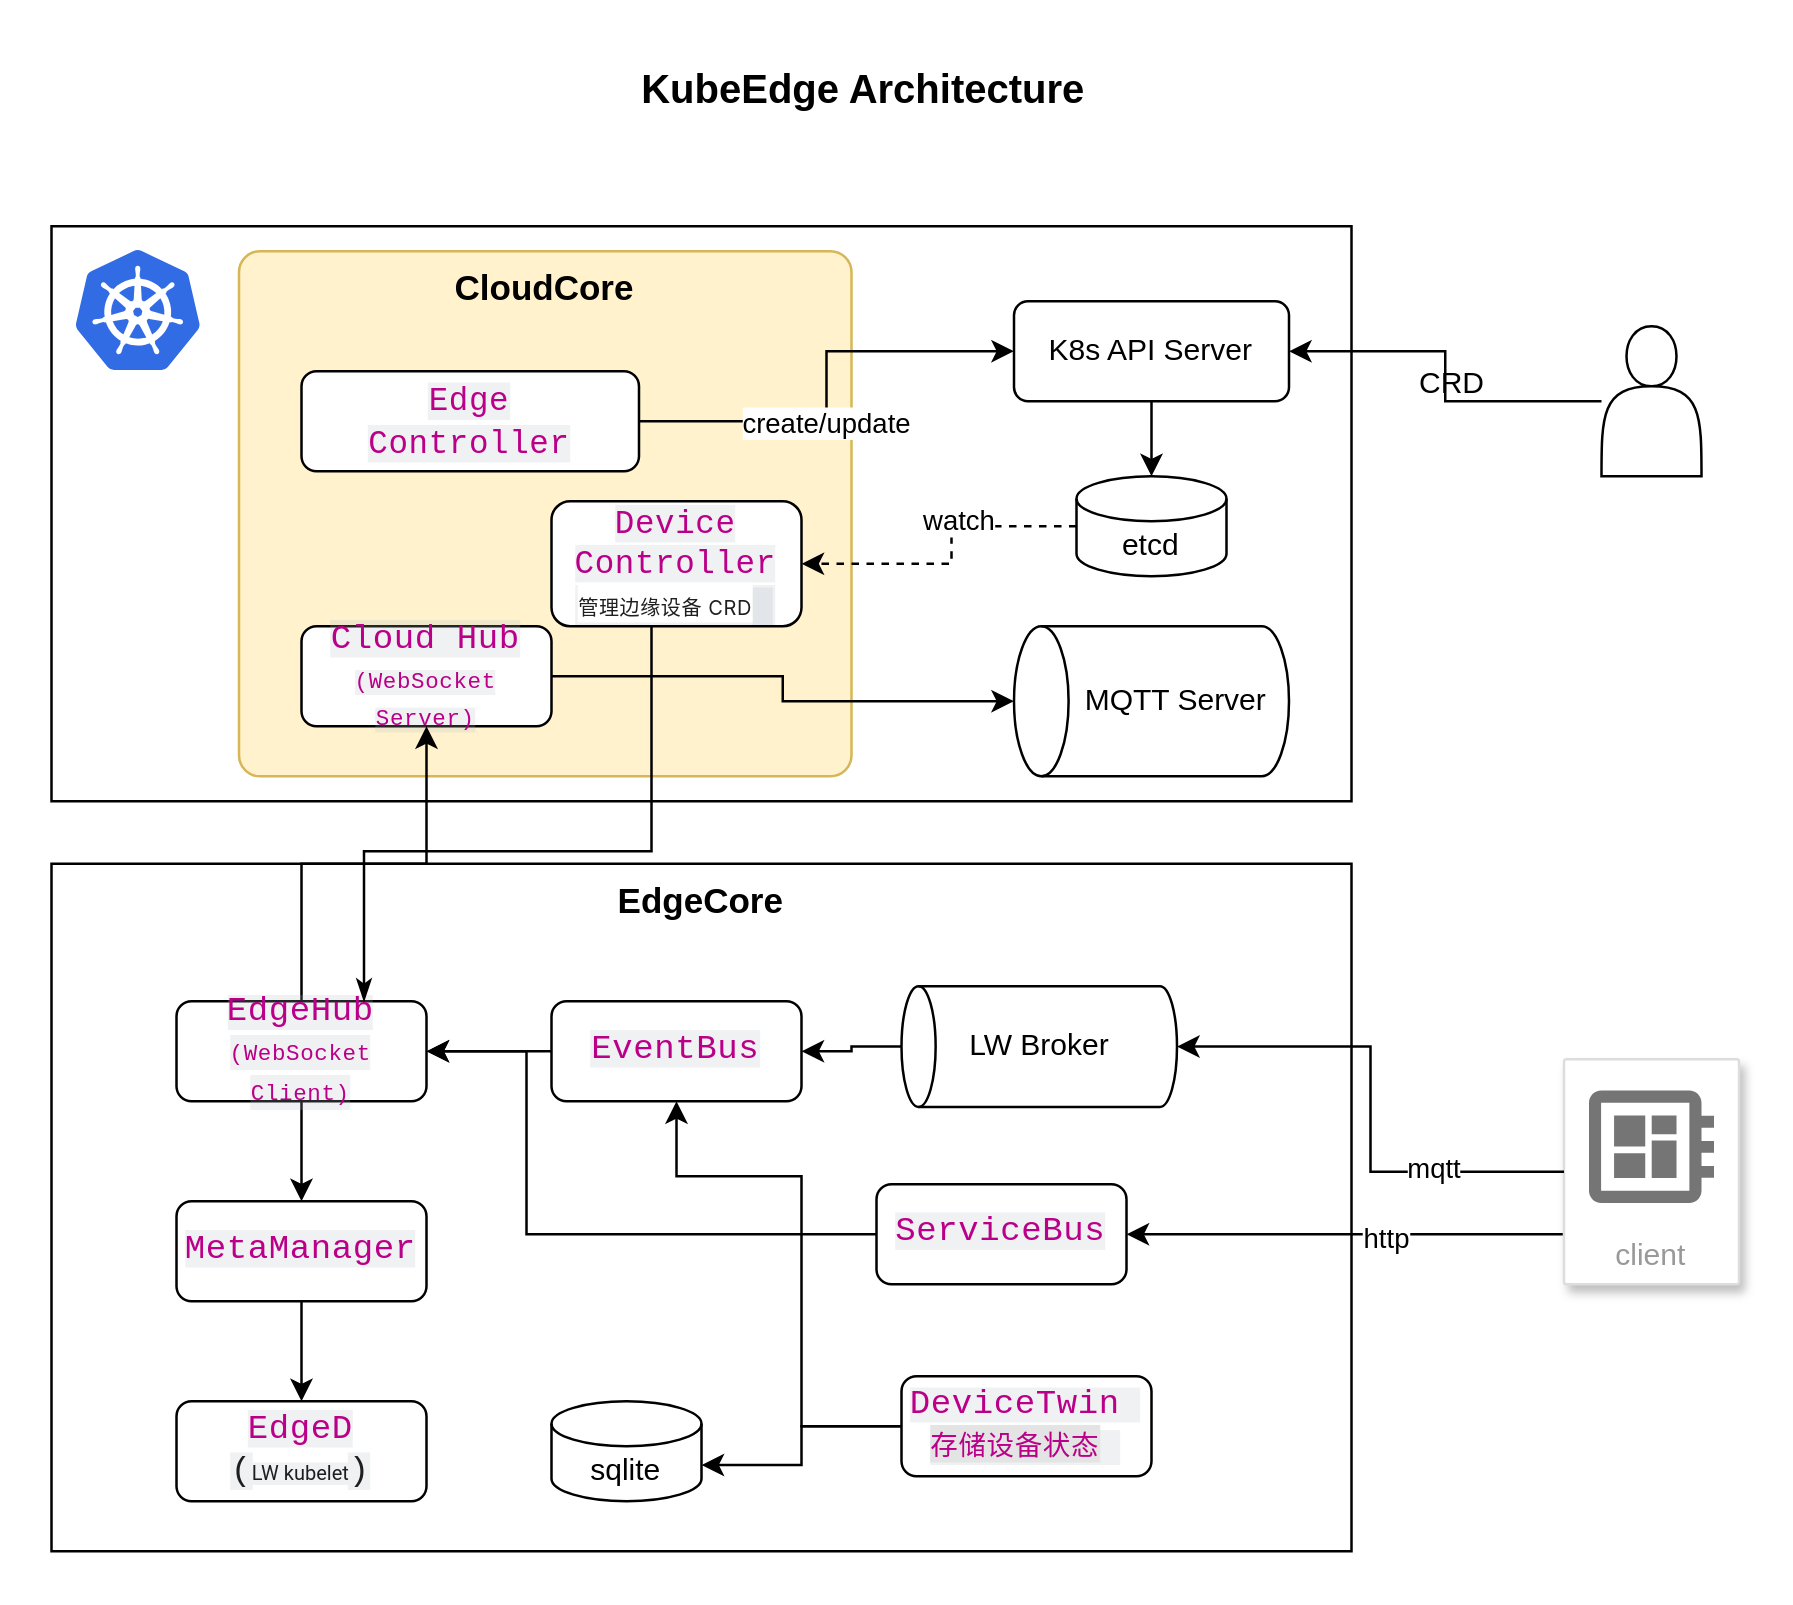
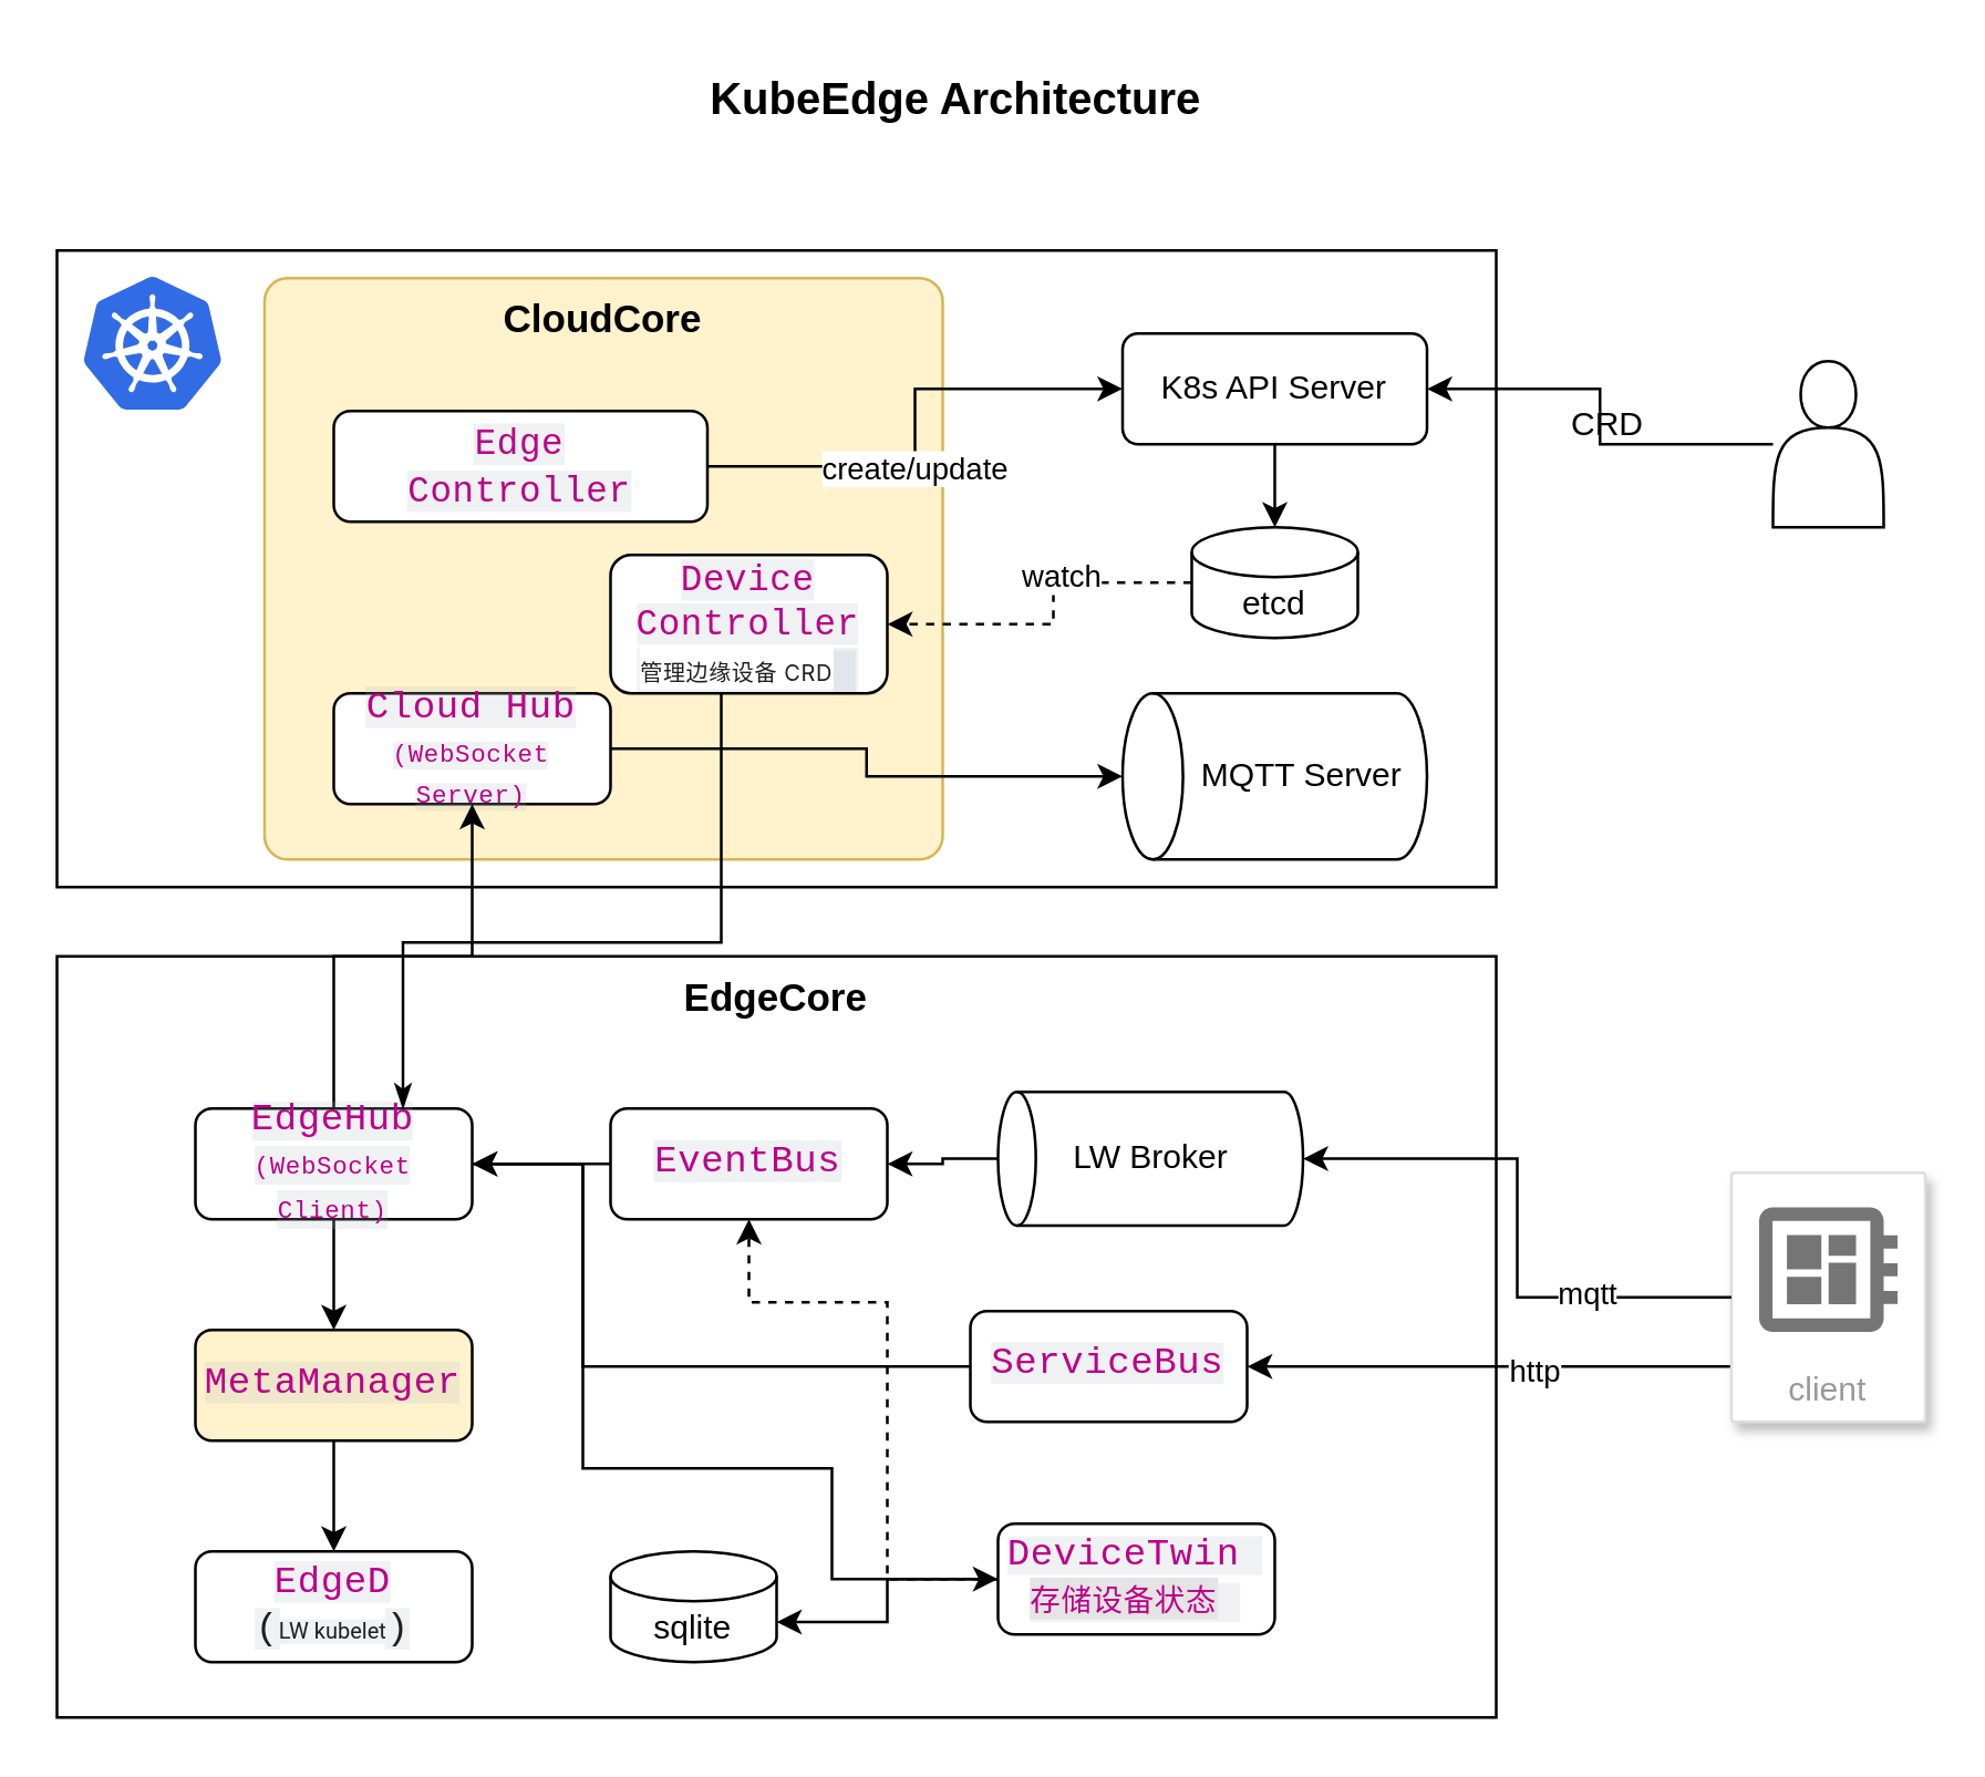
- <mxCell id="28" style="edgeStyle=orthogonalEdgeStyle;rounded=0;orthogonalLoop=1;jettySize=auto;html=1;entryX=0.5;entryY=1;entryDx=0;entryDy=0;" edge="1" parent="1" source="29" target="27"><mxGeometry relative="1" as="geometry"><Array as="points"><mxPoint x="320" y="570" /><mxPoint x="320" y="470" /><mxPoint x="270" y="470" /></Array></mxGeometry></mxCell>
+ <mxCell id="28" style="edgeStyle=orthogonalEdgeStyle;rounded=0;orthogonalLoop=1;jettySize=auto;html=1;entryX=0.5;entryY=1;entryDx=0;entryDy=0;dashed=1;" edge="1" parent="1" source="29" target="27"><mxGeometry relative="1" as="geometry"><Array as="points"><mxPoint x="320" y="570" /><mxPoint x="320" y="470" /><mxPoint x="270" y="470" /></Array></mxGeometry></mxCell>
- <mxCell id="33" value="&lt;div style=&quot;&quot;&gt;&lt;font face=&quot;ui-monospace, SFMono-Regular, SF Mono, Menlo, Consolas, Liberation Mono, monospace&quot; color=&quot;rgba(0, 0, 0, 0.88)&quot;&gt;&lt;span style=&quot;font-size: 13.6px; letter-spacing: 0.25px; white-space-collapse: preserve-breaks; background-color: rgba(175, 184, 193, 0.2);&quot;&gt;MetaManager&lt;/span&gt;&lt;/font&gt;&lt;/div&gt;" style="rounded=1;whiteSpace=wrap;html=1;align=center;" parent="1" vertex="1"><mxGeometry x="70" y="480" width="100" height="40" as="geometry" /></mxCell>
+ <mxCell id="33" value="&lt;div style=&quot;&quot;&gt;&lt;font face=&quot;ui-monospace, SFMono-Regular, SF Mono, Menlo, Consolas, Liberation Mono, monospace&quot; color=&quot;rgba(0, 0, 0, 0.88)&quot;&gt;&lt;span style=&quot;font-size: 13.6px; letter-spacing: 0.25px; white-space-collapse: preserve-breaks; background-color: rgba(175, 184, 193, 0.2);&quot;&gt;MetaManager&lt;/span&gt;&lt;/font&gt;&lt;/div&gt;" style="rounded=1;whiteSpace=wrap;html=1;align=center;fillColor=#fff2cc;" parent="1" vertex="1"><mxGeometry x="70" y="480" width="100" height="40" as="geometry" /></mxCell>
+ <mxCell id="10" style="edgeStyle=orthogonalEdgeStyle;rounded=0;orthogonalLoop=1;jettySize=auto;html=1;entryX=0;entryY=0.5;entryDx=0;entryDy=0;" edge="1" parent="1" source="11" target="29"><mxGeometry relative="1" as="geometry"><Array as="points"><mxPoint x="210" y="420" /><mxPoint x="210" y="530" /><mxPoint x="300" y="530" /><mxPoint x="300" y="570" /></Array></mxGeometry></mxCell>
